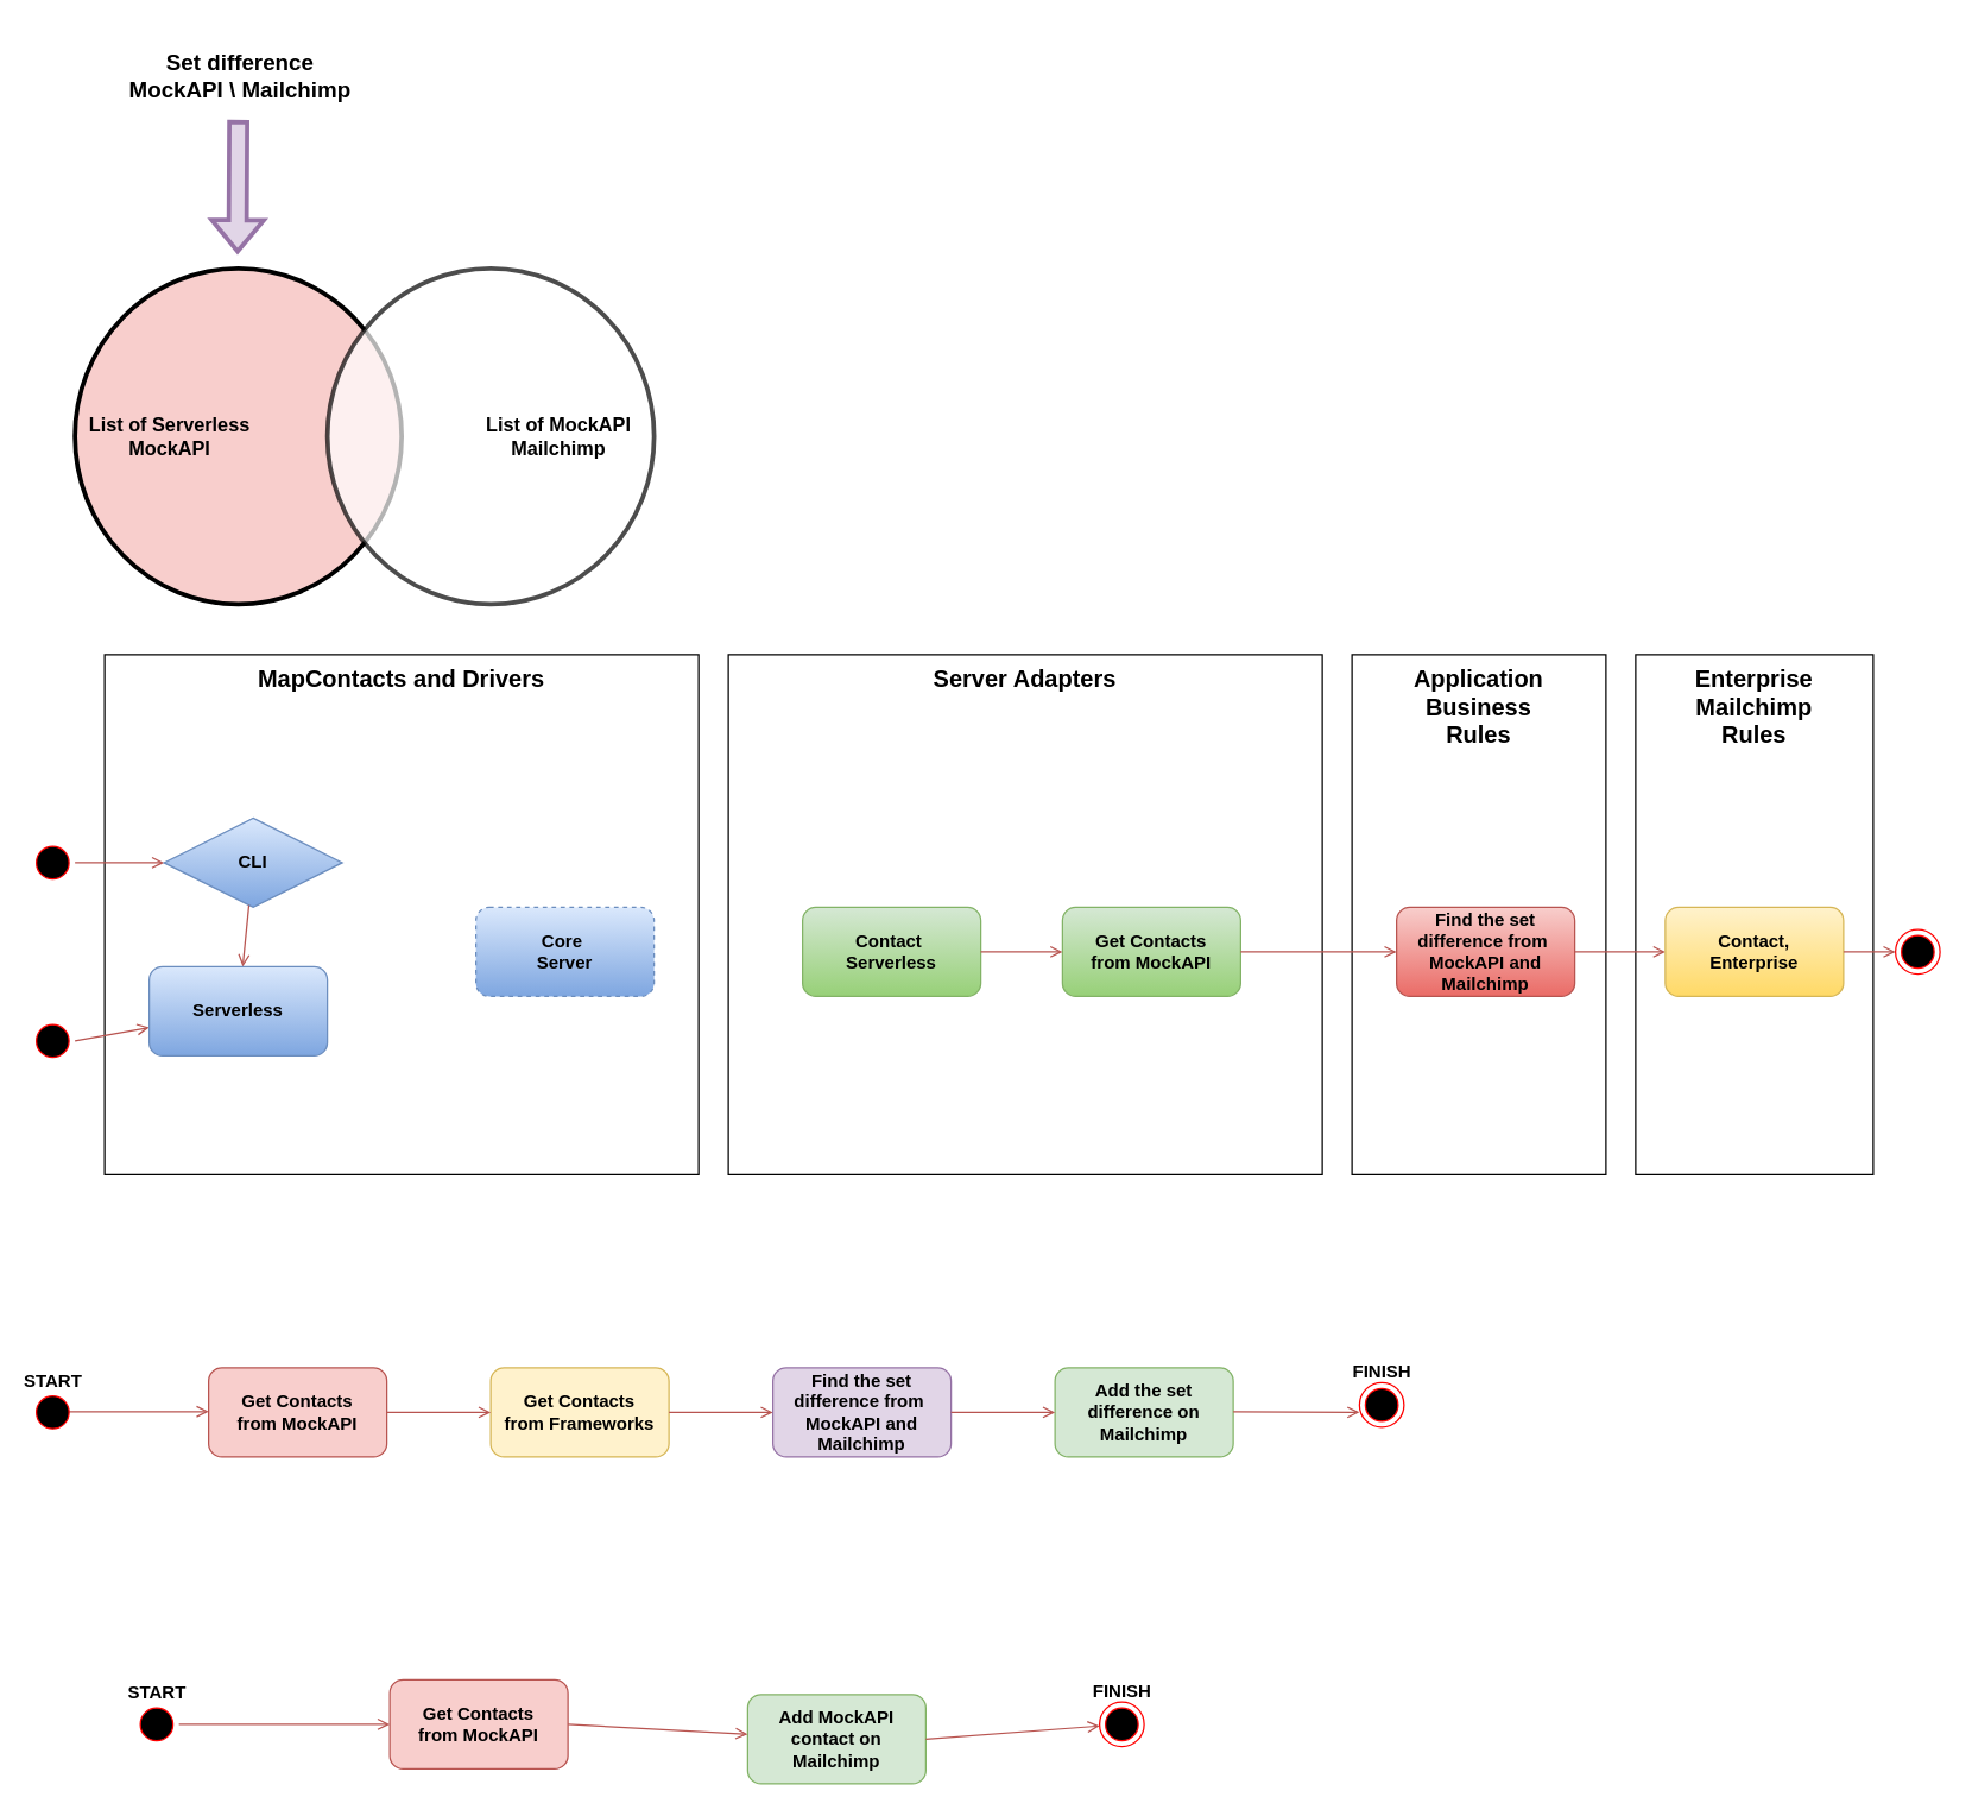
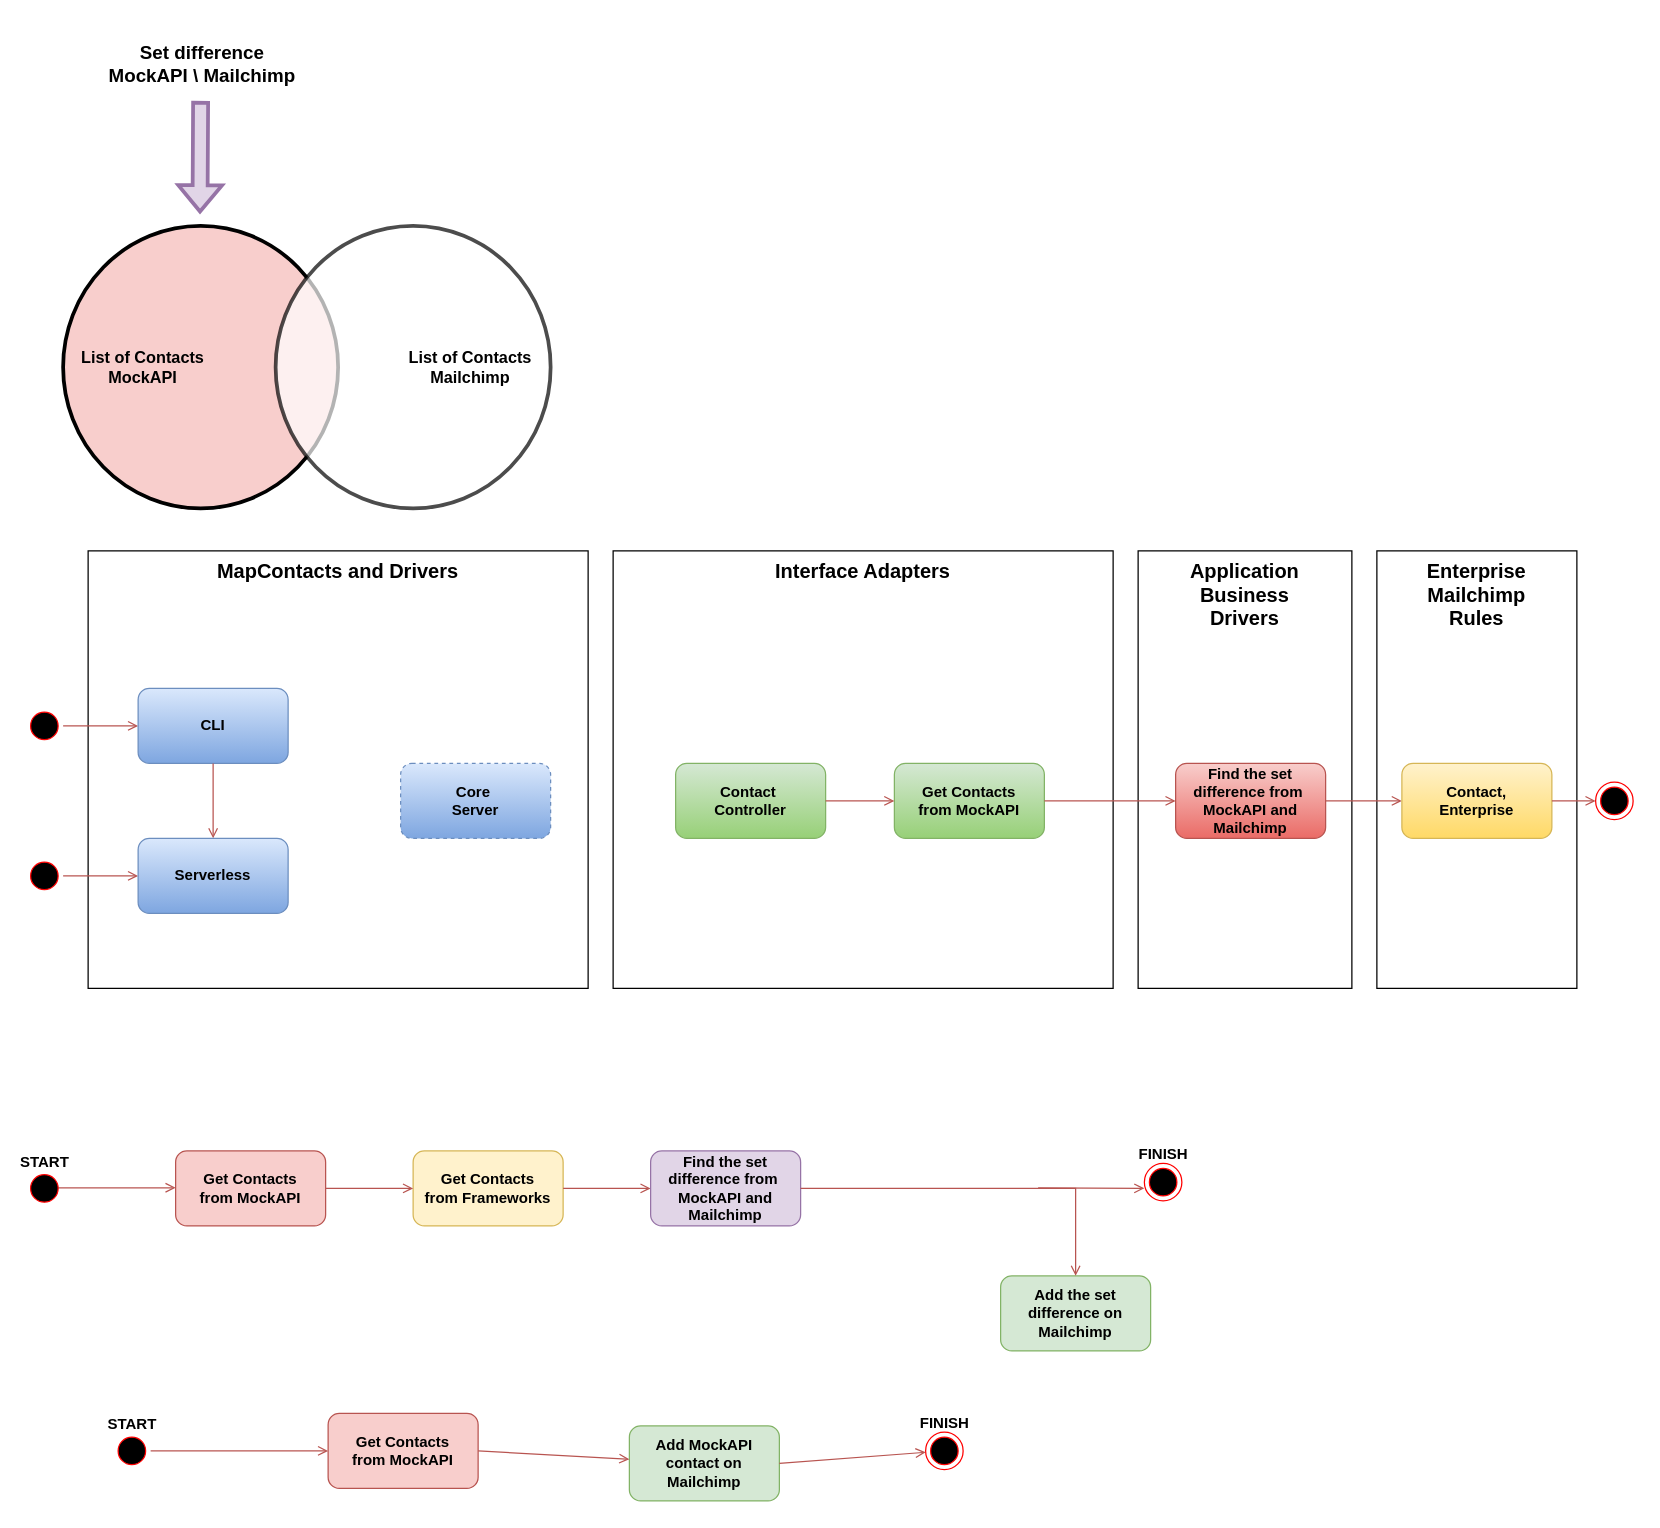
- <mxCell id="6" value="List of Serverless&lt;br style=&quot;font-size: 13px;&quot;&gt;MockAPI" style="ellipse;whiteSpace=wrap;html=1;fillColor=#f8cecc;strokeColor=#000000;verticalAlign=middle;strokeWidth=3;fontSize=13;fontStyle=1;spacingTop=0;spacingBottom=0;spacingLeft=-92;" parent="1" vertex="1"><mxGeometry x="50" y="180" width="220" height="226" as="geometry" /></mxCell>
+ <mxCell id="6" value="List of Contacts&lt;br style=&quot;font-size: 13px;&quot;&gt;MockAPI" style="ellipse;whiteSpace=wrap;html=1;fillColor=#f8cecc;strokeColor=#000000;verticalAlign=middle;strokeWidth=3;fontSize=13;fontStyle=1;spacingTop=0;spacingBottom=0;spacingLeft=-92;" parent="1" vertex="1"><mxGeometry x="50" y="180" width="220" height="226" as="geometry" /></mxCell>
- <mxCell id="7" value="List of MockAPI&lt;br style=&quot;font-size: 13px;&quot;&gt;Mailchimp" style="ellipse;whiteSpace=wrap;html=1;horizontal=1;verticalAlign=middle;strokeWidth=3;opacity=70;fontSize=13;fontStyle=1;spacingTop=0;spacingBottom=0;spacingRight=-92;" parent="1" vertex="1"><mxGeometry x="220" y="180" width="220" height="226" as="geometry" /></mxCell>
+ <mxCell id="7" value="List of Contacts&lt;br style=&quot;font-size: 13px;&quot;&gt;Mailchimp" style="ellipse;whiteSpace=wrap;html=1;horizontal=1;verticalAlign=middle;strokeWidth=3;opacity=70;fontSize=13;fontStyle=1;spacingTop=0;spacingBottom=0;spacingRight=-92;" parent="1" vertex="1"><mxGeometry x="220" y="180" width="220" height="226" as="geometry" /></mxCell>
- <mxCell id="3" value="Server Adapters" style="rounded=0;whiteSpace=wrap;html=1;fillColor=none;fontSize=16;verticalAlign=top;fontStyle=1" parent="1" vertex="1"><mxGeometry x="490" y="440" width="400" height="350" as="geometry" /></mxCell>
+ <mxCell id="3" value="Interface Adapters" style="rounded=0;whiteSpace=wrap;html=1;fillColor=none;fontSize=16;verticalAlign=top;fontStyle=1" parent="1" vertex="1"><mxGeometry x="490" y="440" width="400" height="350" as="geometry" /></mxCell>
- <mxCell id="4" value="Application&lt;br&gt;Business&lt;br&gt;Rules" style="rounded=0;whiteSpace=wrap;html=1;fillColor=none;fontSize=16;verticalAlign=top;fontStyle=1" parent="1" vertex="1"><mxGeometry x="910" y="440" width="171" height="350" as="geometry" /></mxCell>
+ <mxCell id="4" value="Application&lt;br&gt;Business&lt;br&gt;Drivers" style="rounded=0;whiteSpace=wrap;html=1;fillColor=none;fontSize=16;verticalAlign=top;fontStyle=1" parent="1" vertex="1"><mxGeometry x="910" y="440" width="171" height="350" as="geometry" /></mxCell>
- <mxCell id="18" value="CLI" style="rhombus;whiteSpace=wrap;html=1;fillColor=#dae8fc;strokeColor=#6c8ebf;fontStyle=1;gradientColor=#7ea6e0;" parent="1" vertex="1"><mxGeometry x="110" y="550" width="120" height="60" as="geometry" /></mxCell>
+ <mxCell id="18" value="CLI" style="rounded=1;whiteSpace=wrap;html=1;fillColor=#dae8fc;strokeColor=#6c8ebf;fontStyle=1;gradientColor=#7ea6e0;" parent="1" vertex="1"><mxGeometry x="110" y="550" width="120" height="60" as="geometry" /></mxCell>
- <mxCell id="36" value="Contact&amp;nbsp;&lt;br&gt;Serverless" style="rounded=1;whiteSpace=wrap;html=1;fillColor=#d5e8d4;strokeColor=#82b366;fontStyle=1;gradientColor=#97d077;" parent="1" vertex="1"><mxGeometry x="540" y="610" width="120" height="60" as="geometry" /></mxCell>
+ <mxCell id="36" value="Contact&amp;nbsp;&lt;br&gt;Controller" style="rounded=1;whiteSpace=wrap;html=1;fillColor=#d5e8d4;strokeColor=#82b366;fontStyle=1;gradientColor=#97d077;" parent="1" vertex="1"><mxGeometry x="540" y="610" width="120" height="60" as="geometry" /></mxCell>
- <mxCell id="22" value="Serverless" style="rounded=1;whiteSpace=wrap;html=1;fillColor=#dae8fc;strokeColor=#6c8ebf;fontStyle=1;gradientColor=#7ea6e0;" parent="1" vertex="1"><mxGeometry x="100" y="650" width="120" height="60" as="geometry" /></mxCell>
+ <mxCell id="22" value="Serverless" style="rounded=1;whiteSpace=wrap;html=1;fillColor=#dae8fc;strokeColor=#6c8ebf;fontStyle=1;gradientColor=#7ea6e0;" parent="1" vertex="1"><mxGeometry x="110" y="670" width="120" height="60" as="geometry" /></mxCell>
- <mxCell id="27" value="Add the set difference on Mailchimp" style="rounded=1;whiteSpace=wrap;html=1;fillColor=#d5e8d4;strokeColor=#82b366;fontStyle=1" parent="23" vertex="1"><mxGeometry x="690" width="120" height="60" as="geometry" /></mxCell>
+ <mxCell id="27" value="Add the set difference on Mailchimp" style="rounded=1;whiteSpace=wrap;html=1;fillColor=#d5e8d4;strokeColor=#82b366;fontStyle=1" parent="23" vertex="1"><mxGeometry x="780" y="100" width="120" height="60" as="geometry" /></mxCell>
